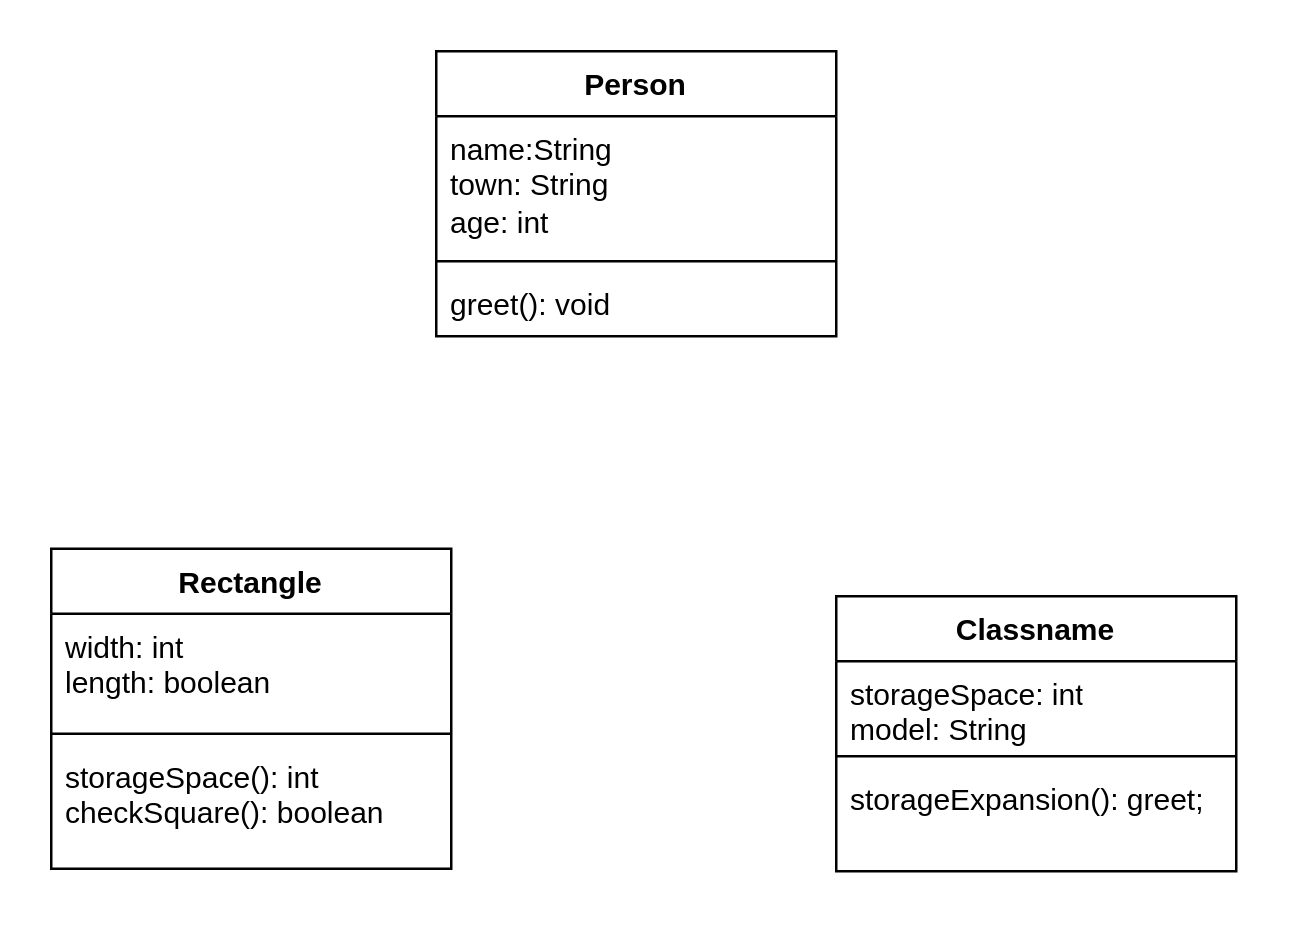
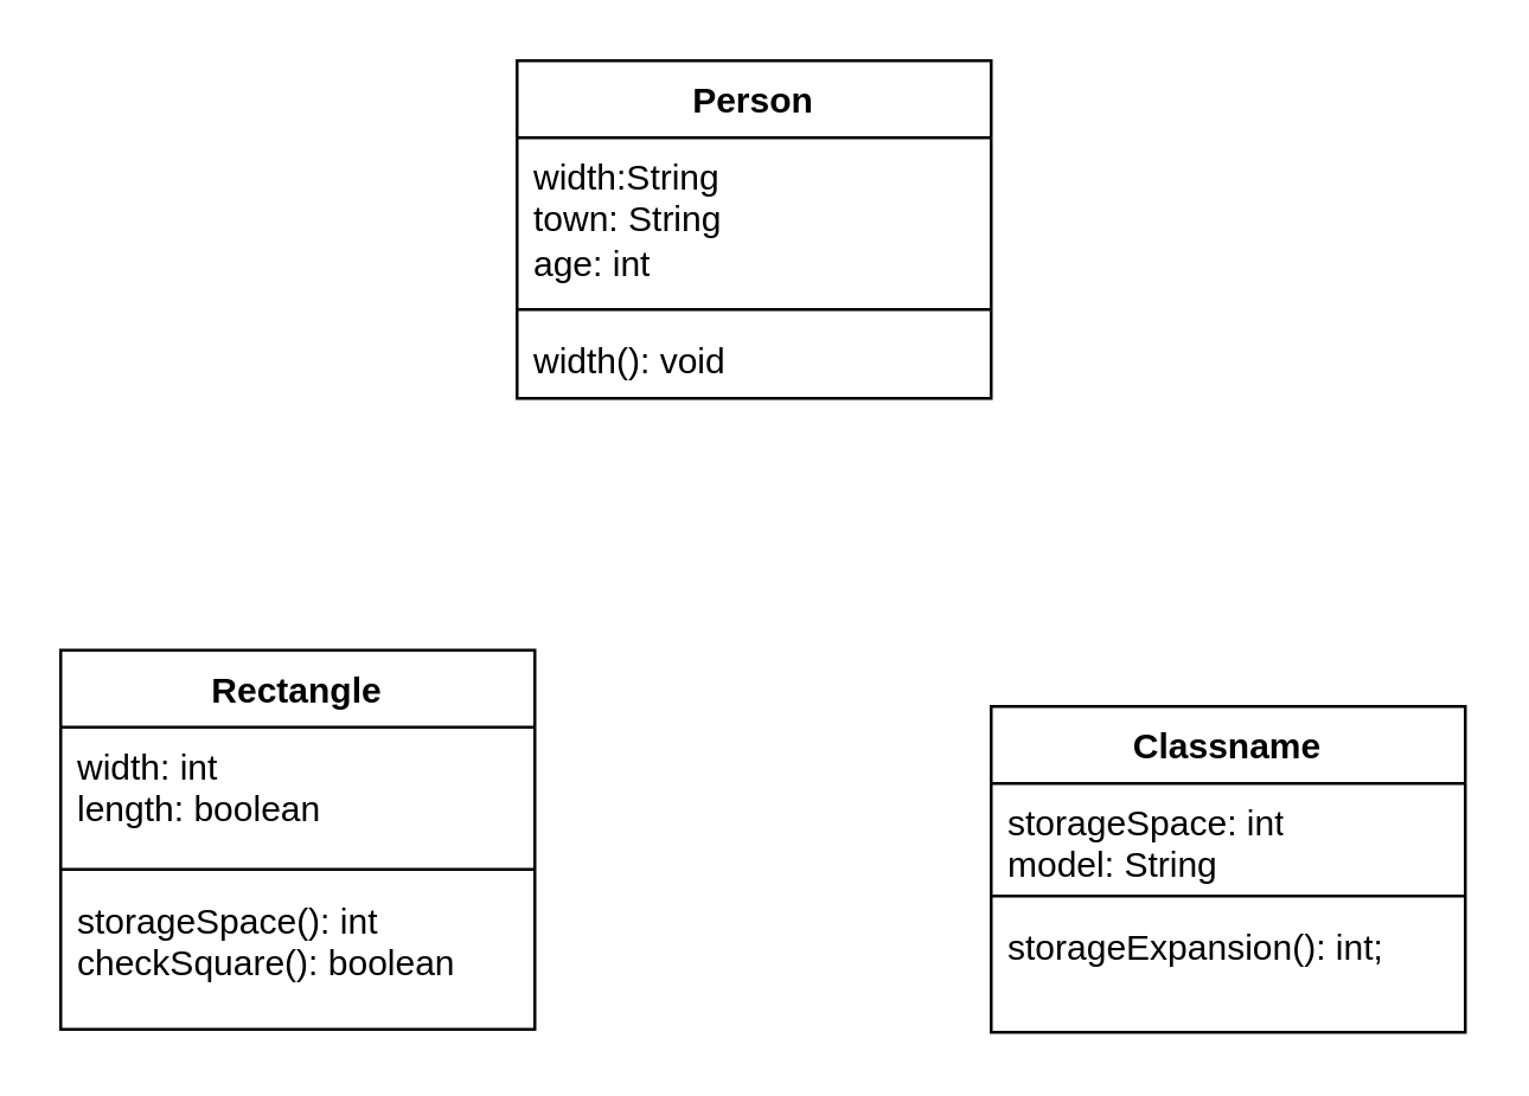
- <mxCell id="3" value="name:String&lt;br&gt;town: String&lt;br&gt;age: int" style="text;strokeColor=none;fillColor=none;align=left;verticalAlign=top;spacingLeft=4;spacingRight=4;overflow=hidden;rotatable=0;points=[[0,0.5],[1,0.5]];portConstraint=eastwest;whiteSpace=wrap;html=1;" vertex="1" parent="2"><mxGeometry y="26" width="160" height="54" as="geometry" /></mxCell>
+ <mxCell id="3" value="width:String&lt;br&gt;town: String&lt;br&gt;age: int" style="text;strokeColor=none;fillColor=none;align=left;verticalAlign=top;spacingLeft=4;spacingRight=4;overflow=hidden;rotatable=0;points=[[0,0.5],[1,0.5]];portConstraint=eastwest;whiteSpace=wrap;html=1;" vertex="1" parent="2"><mxGeometry y="26" width="160" height="54" as="geometry" /></mxCell>
- <mxCell id="5" value="greet(): void" style="text;strokeColor=none;fillColor=none;align=left;verticalAlign=top;spacingLeft=4;spacingRight=4;overflow=hidden;rotatable=0;points=[[0,0.5],[1,0.5]];portConstraint=eastwest;whiteSpace=wrap;html=1;" vertex="1" parent="2"><mxGeometry y="88" width="160" height="26" as="geometry" /></mxCell>
+ <mxCell id="5" value="width(): void" style="text;strokeColor=none;fillColor=none;align=left;verticalAlign=top;spacingLeft=4;spacingRight=4;overflow=hidden;rotatable=0;points=[[0,0.5],[1,0.5]];portConstraint=eastwest;whiteSpace=wrap;html=1;" vertex="1" parent="2"><mxGeometry y="88" width="160" height="26" as="geometry" /></mxCell>
- <mxCell id="13" value="storageExpansion(): greet;&lt;br&gt;" style="text;strokeColor=none;fillColor=none;align=left;verticalAlign=top;spacingLeft=4;spacingRight=4;overflow=hidden;rotatable=0;points=[[0,0.5],[1,0.5]];portConstraint=eastwest;whiteSpace=wrap;html=1;" vertex="1" parent="10"><mxGeometry y="68" width="160" height="42" as="geometry" /></mxCell>
+ <mxCell id="13" value="storageExpansion(): int;&lt;br&gt;" style="text;strokeColor=none;fillColor=none;align=left;verticalAlign=top;spacingLeft=4;spacingRight=4;overflow=hidden;rotatable=0;points=[[0,0.5],[1,0.5]];portConstraint=eastwest;whiteSpace=wrap;html=1;" vertex="1" parent="10"><mxGeometry y="68" width="160" height="42" as="geometry" /></mxCell>
